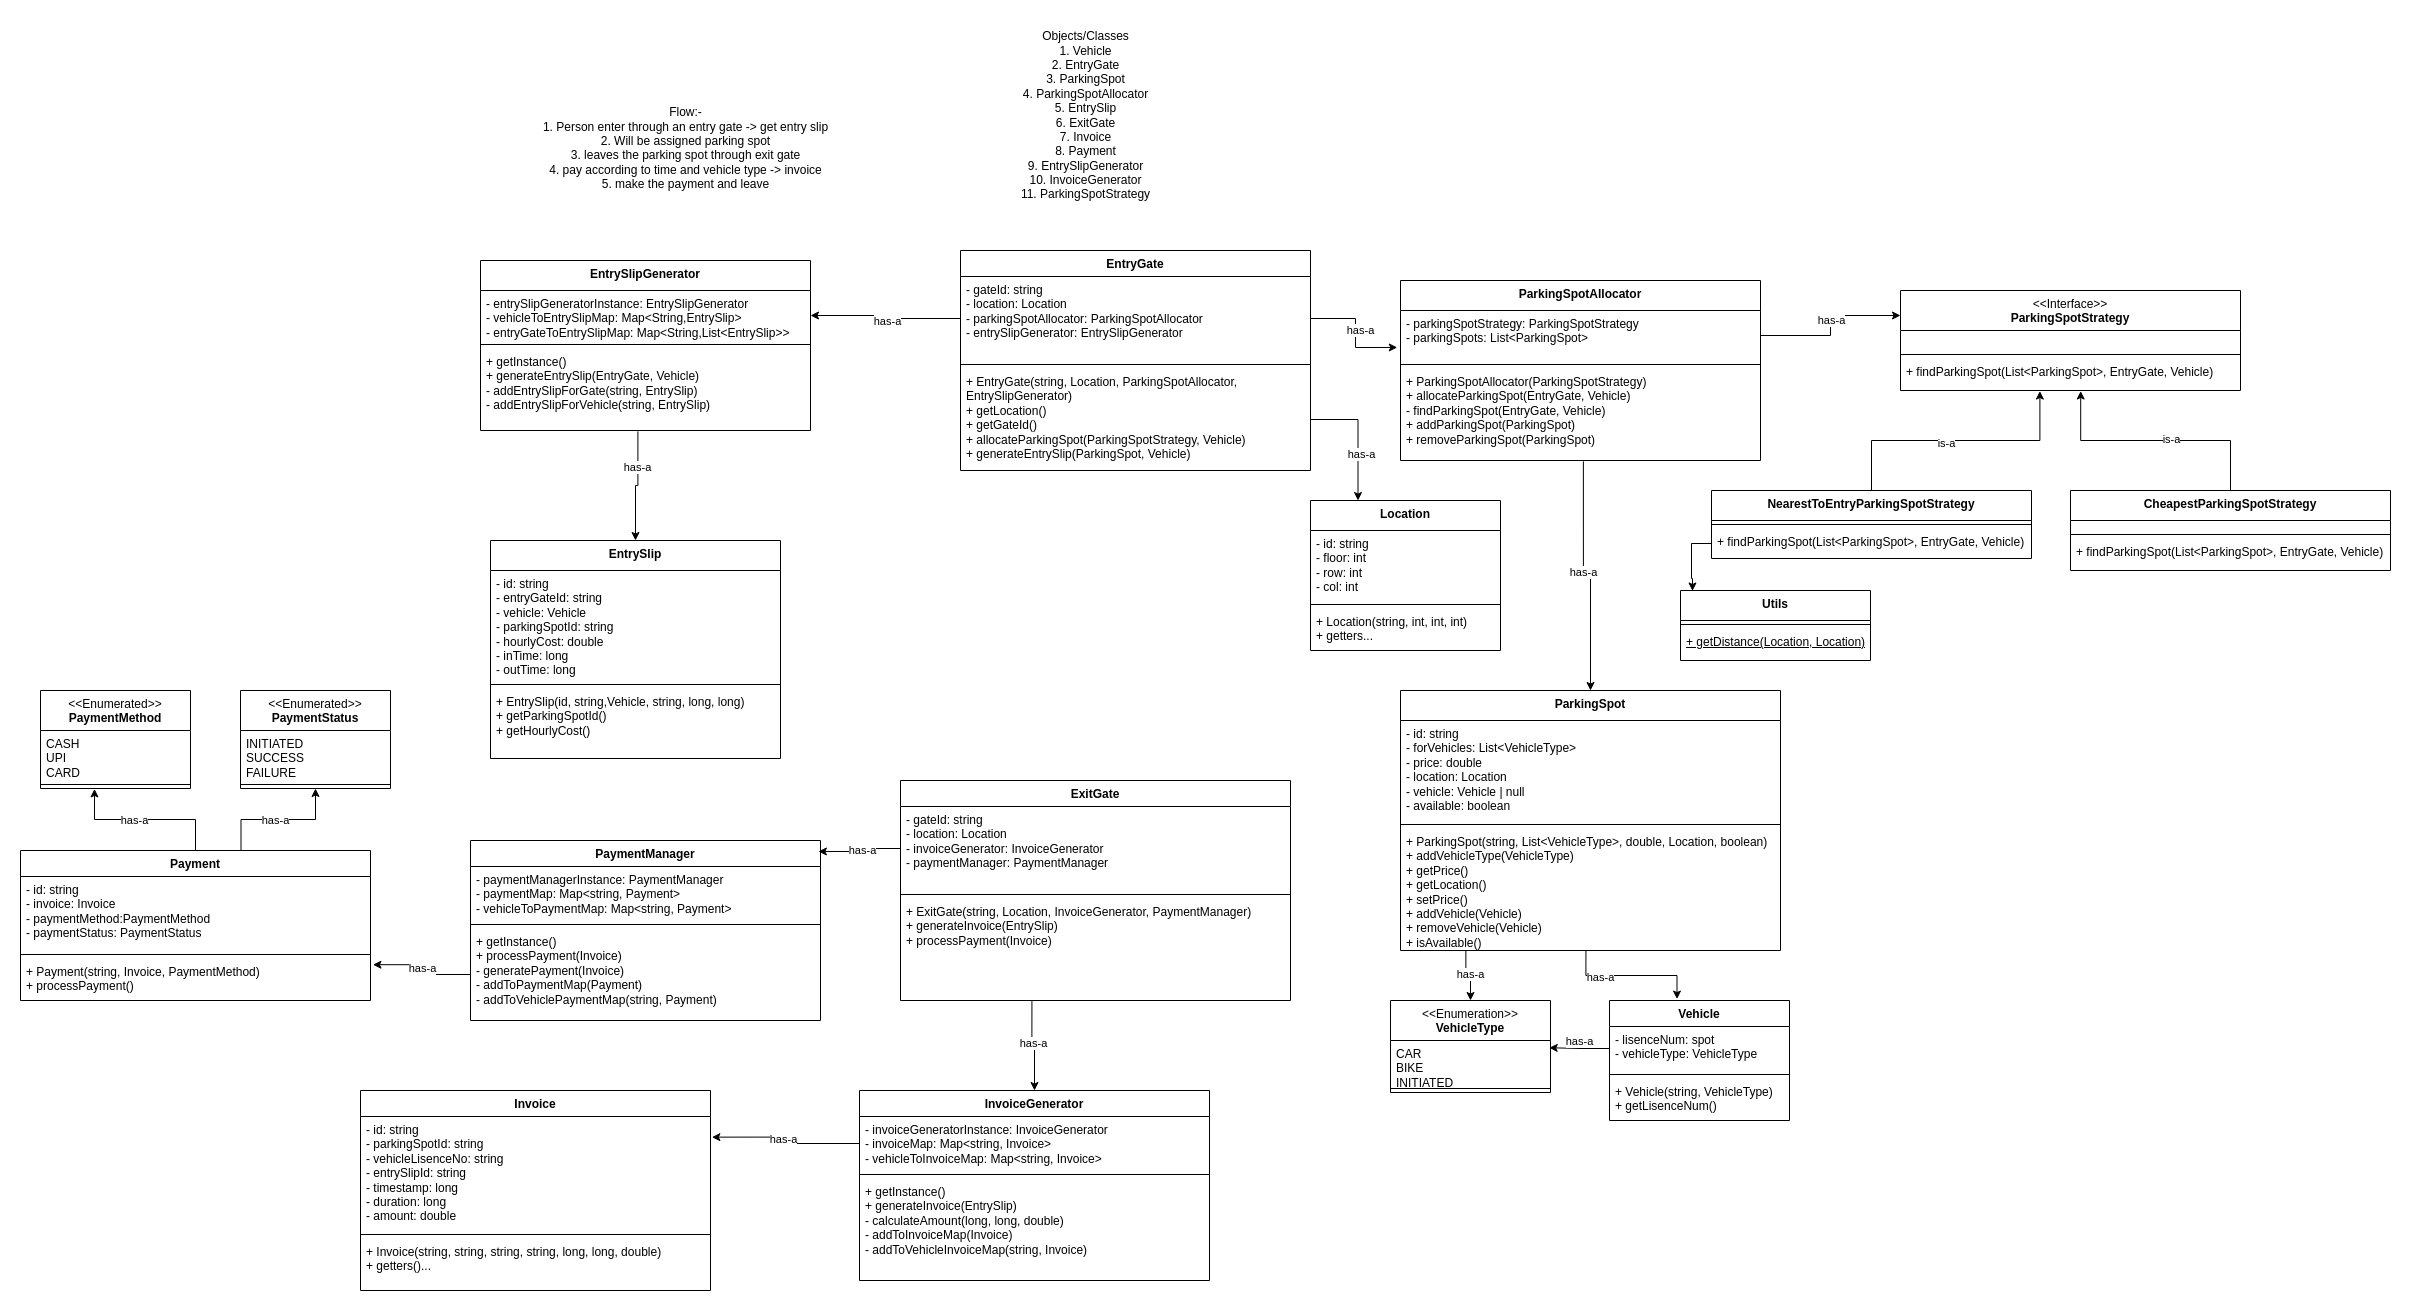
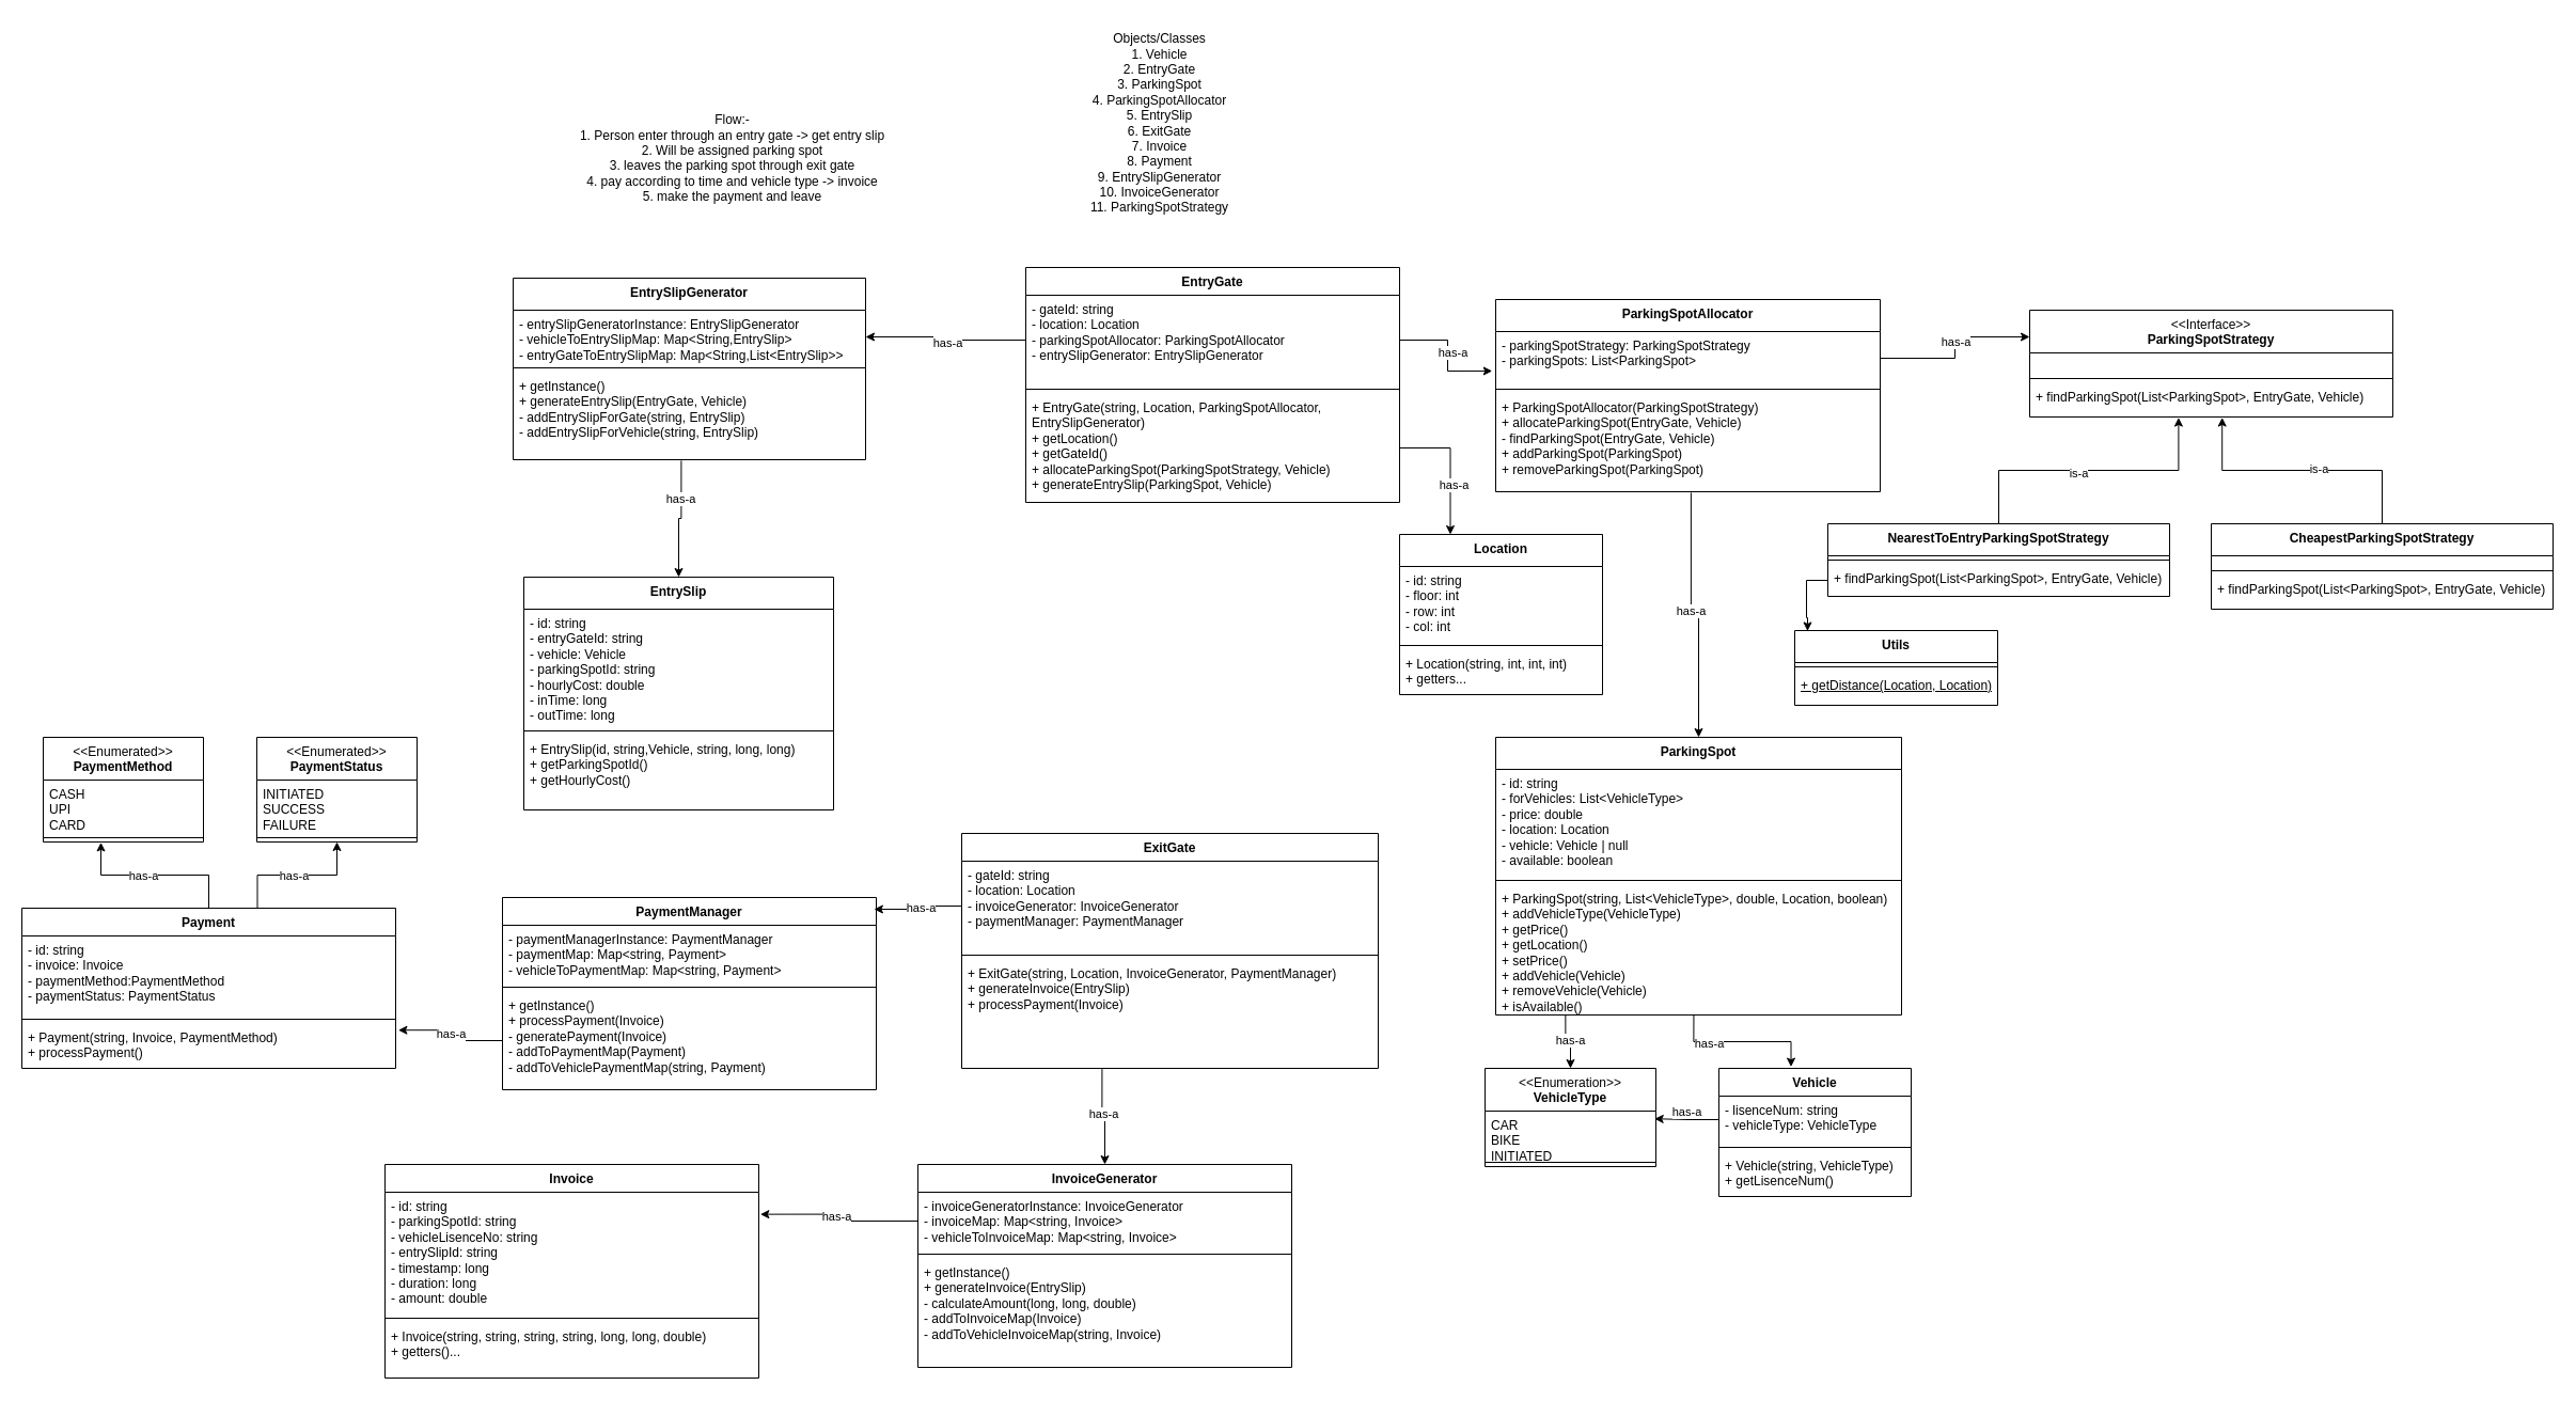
- <mxCell id="5" value="- lisenceNum: spot&lt;div&gt;- vehicleType: VehicleType&lt;/div&gt;" style="text;strokeColor=none;fillColor=none;align=left;verticalAlign=top;spacingLeft=4;spacingRight=4;overflow=hidden;rotatable=0;points=[[0,0.5],[1,0.5]];portConstraint=eastwest;whiteSpace=wrap;html=1;" vertex="1" parent="4"><mxGeometry y="26" width="180" height="44" as="geometry" /></mxCell>
+ <mxCell id="5" value="- lisenceNum: string&lt;div&gt;- vehicleType: VehicleType&lt;/div&gt;" style="text;strokeColor=none;fillColor=none;align=left;verticalAlign=top;spacingLeft=4;spacingRight=4;overflow=hidden;rotatable=0;points=[[0,0.5],[1,0.5]];portConstraint=eastwest;whiteSpace=wrap;html=1;" vertex="1" parent="4"><mxGeometry y="26" width="180" height="44" as="geometry" /></mxCell>
